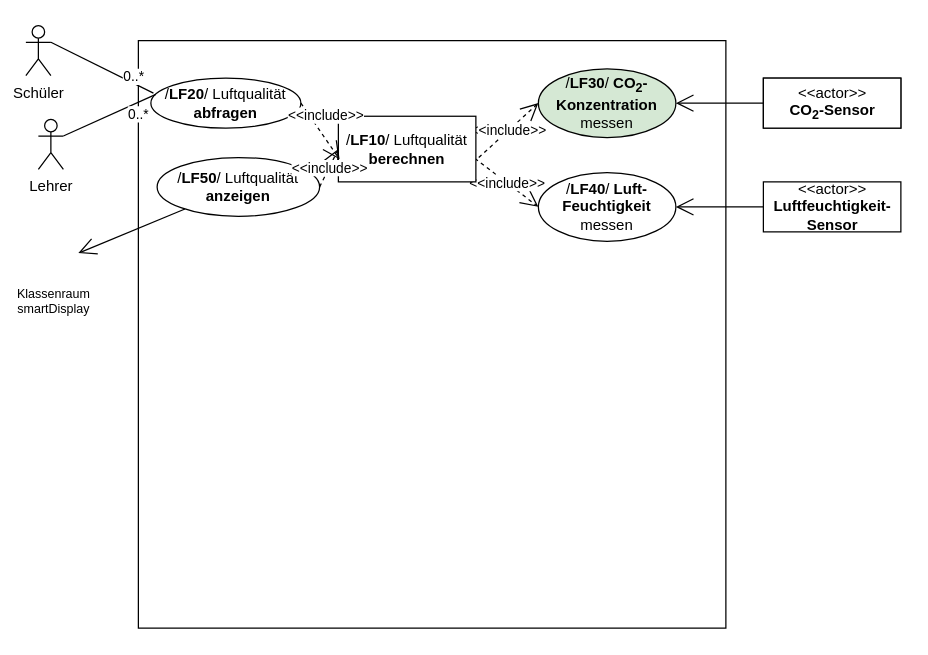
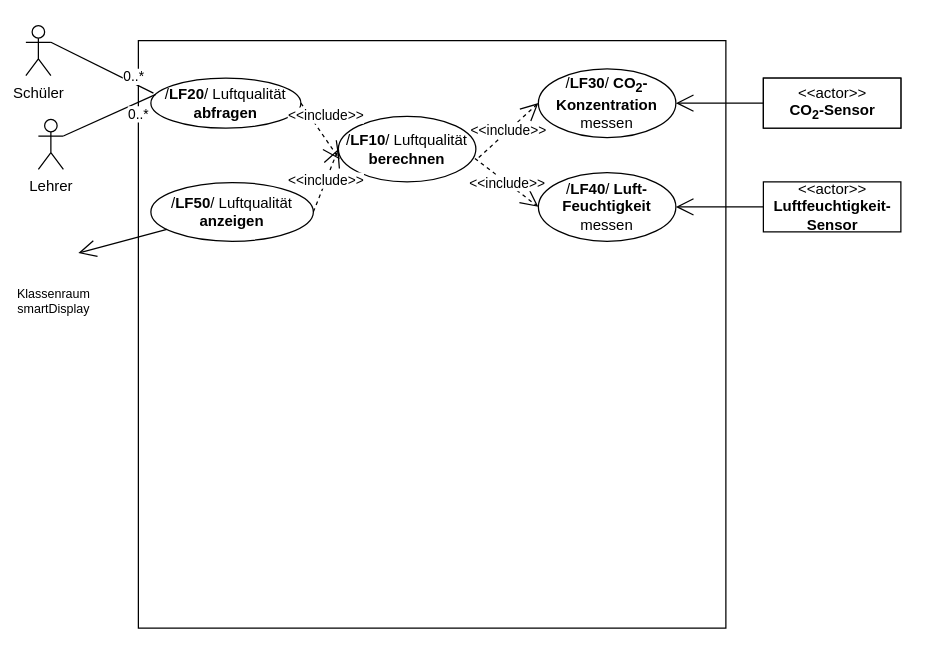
- <mxCell id="8" value="&lt;div&gt;/&lt;b&gt;LF30&lt;/b&gt;/ &lt;strong&gt; CO&lt;sub&gt;2&lt;/sub&gt;-Konzentration &lt;/strong&gt;messen&lt;/div&gt;&lt;strong&gt;&lt;/strong&gt;" style="ellipse;whiteSpace=wrap;html=1;fillColor=#d5e8d4;" vertex="1" parent="1"><mxGeometry x="430" y="54.5" width="110" height="55" as="geometry" /></mxCell>
+ <mxCell id="8" value="&lt;div&gt;/&lt;b&gt;LF30&lt;/b&gt;/ &lt;strong&gt; CO&lt;sub&gt;2&lt;/sub&gt;-Konzentration &lt;/strong&gt;messen&lt;/div&gt;&lt;strong&gt;&lt;/strong&gt;" style="ellipse;whiteSpace=wrap;html=1;" vertex="1" parent="1"><mxGeometry x="430" y="54.5" width="110" height="55" as="geometry" /></mxCell>
- <mxCell id="19" value="&lt;div&gt;/&lt;b&gt;LF10&lt;/b&gt;/ Luftqualität&lt;/div&gt;&lt;div&gt;&lt;b&gt;berechnen&lt;/b&gt;&lt;br&gt;&lt;/div&gt;" style="whiteSpace=wrap;html=1;rounded=0;" vertex="1" parent="1"><mxGeometry x="270" y="92.5" width="110" height="52.5" as="geometry" /></mxCell>
+ <mxCell id="19" value="&lt;div&gt;/&lt;b&gt;LF10&lt;/b&gt;/ Luftqualität&lt;/div&gt;&lt;div&gt;&lt;b&gt;berechnen&lt;/b&gt;&lt;br&gt;&lt;/div&gt;" style="ellipse;whiteSpace=wrap;html=1;" vertex="1" parent="1"><mxGeometry x="270" y="92.5" width="110" height="52.5" as="geometry" /></mxCell>
- <mxCell id="17" value="&lt;div&gt;/&lt;b&gt;LF50&lt;/b&gt;/ Luftqualität&lt;/div&gt;&lt;div&gt;&lt;b&gt;anzeigen&lt;/b&gt;&lt;br&gt;&lt;/div&gt;" style="ellipse;whiteSpace=wrap;html=1;" vertex="1" parent="1"><mxGeometry x="125" y="125.5" width="130" height="47" as="geometry" /></mxCell>
+ <mxCell id="17" value="&lt;div&gt;/&lt;b&gt;LF50&lt;/b&gt;/ Luftqualität&lt;/div&gt;&lt;div&gt;&lt;b&gt;anzeigen&lt;/b&gt;&lt;br&gt;&lt;/div&gt;" style="ellipse;whiteSpace=wrap;html=1;" vertex="1" parent="1"><mxGeometry x="120" y="145.5" width="130" height="47" as="geometry" /></mxCell>
